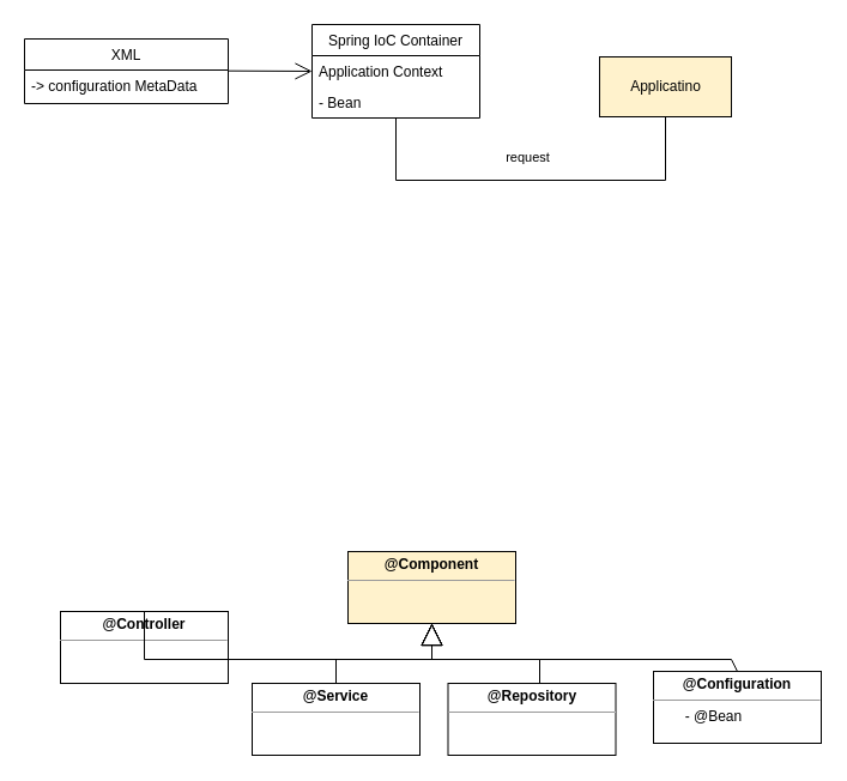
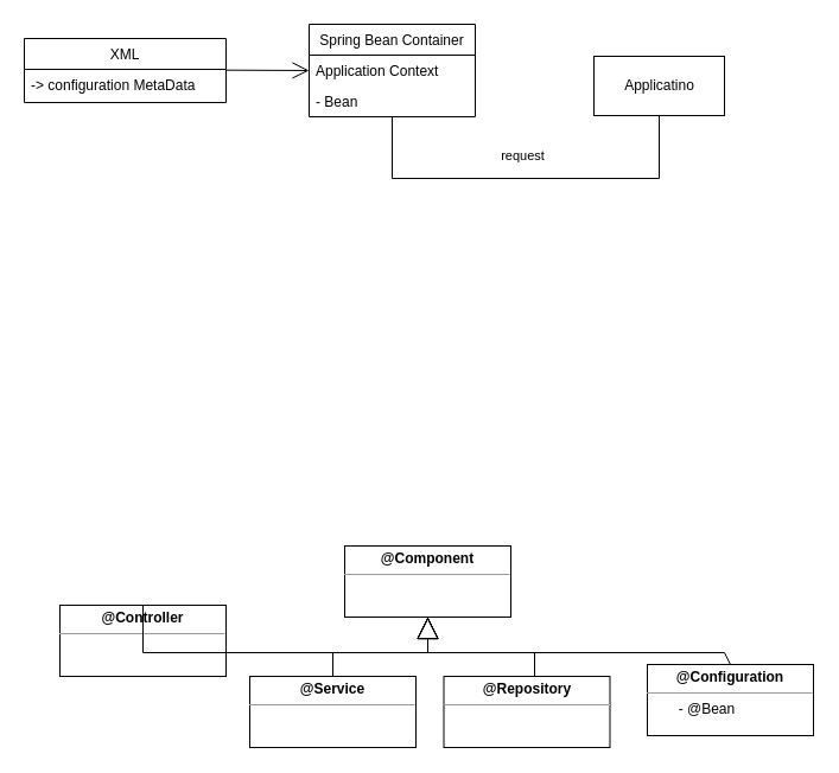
- <mxCell id="4" value="Spring IoC Container" style="swimlane;fontStyle=0;childLayout=stackLayout;horizontal=1;startSize=26;fillColor=none;horizontalStack=0;resizeParent=1;resizeParentMax=0;resizeLast=0;collapsible=1;marginBottom=0;" vertex="1" parent="1"><mxGeometry x="260" y="20" width="140" height="78" as="geometry" /></mxCell>
+ <mxCell id="4" value="Spring Bean Container" style="swimlane;fontStyle=0;childLayout=stackLayout;horizontal=1;startSize=26;fillColor=none;horizontalStack=0;resizeParent=1;resizeParentMax=0;resizeLast=0;collapsible=1;marginBottom=0;" vertex="1" parent="1"><mxGeometry x="260" y="20" width="140" height="78" as="geometry" /></mxCell>
- <mxCell id="8" value="Applicatino" style="html=1;fillColor=#fff2cc;" vertex="1" parent="1"><mxGeometry x="500" y="47" width="110" height="50" as="geometry" /></mxCell>
+ <mxCell id="8" value="Applicatino" style="html=1;" vertex="1" parent="1"><mxGeometry x="500" y="47" width="110" height="50" as="geometry" /></mxCell>
- <mxCell id="10" value="&lt;p style=&quot;margin:0px;margin-top:4px;text-align:center;&quot;&gt;&lt;b&gt;@Component&lt;/b&gt;&lt;/p&gt;&lt;hr size=&quot;1&quot;&gt;&lt;div style=&quot;height:2px;&quot;&gt;&lt;/div&gt;" style="verticalAlign=top;align=left;overflow=fill;fontSize=12;fontFamily=Helvetica;html=1;fillColor=#fff2cc;" vertex="1" parent="1"><mxGeometry x="290" y="460" width="140" height="60" as="geometry" /></mxCell>
+ <mxCell id="10" value="&lt;p style=&quot;margin:0px;margin-top:4px;text-align:center;&quot;&gt;&lt;b&gt;@Component&lt;/b&gt;&lt;/p&gt;&lt;hr size=&quot;1&quot;&gt;&lt;div style=&quot;height:2px;&quot;&gt;&lt;/div&gt;" style="verticalAlign=top;align=left;overflow=fill;fontSize=12;fontFamily=Helvetica;html=1;" vertex="1" parent="1"><mxGeometry x="290" y="460" width="140" height="60" as="geometry" /></mxCell>
